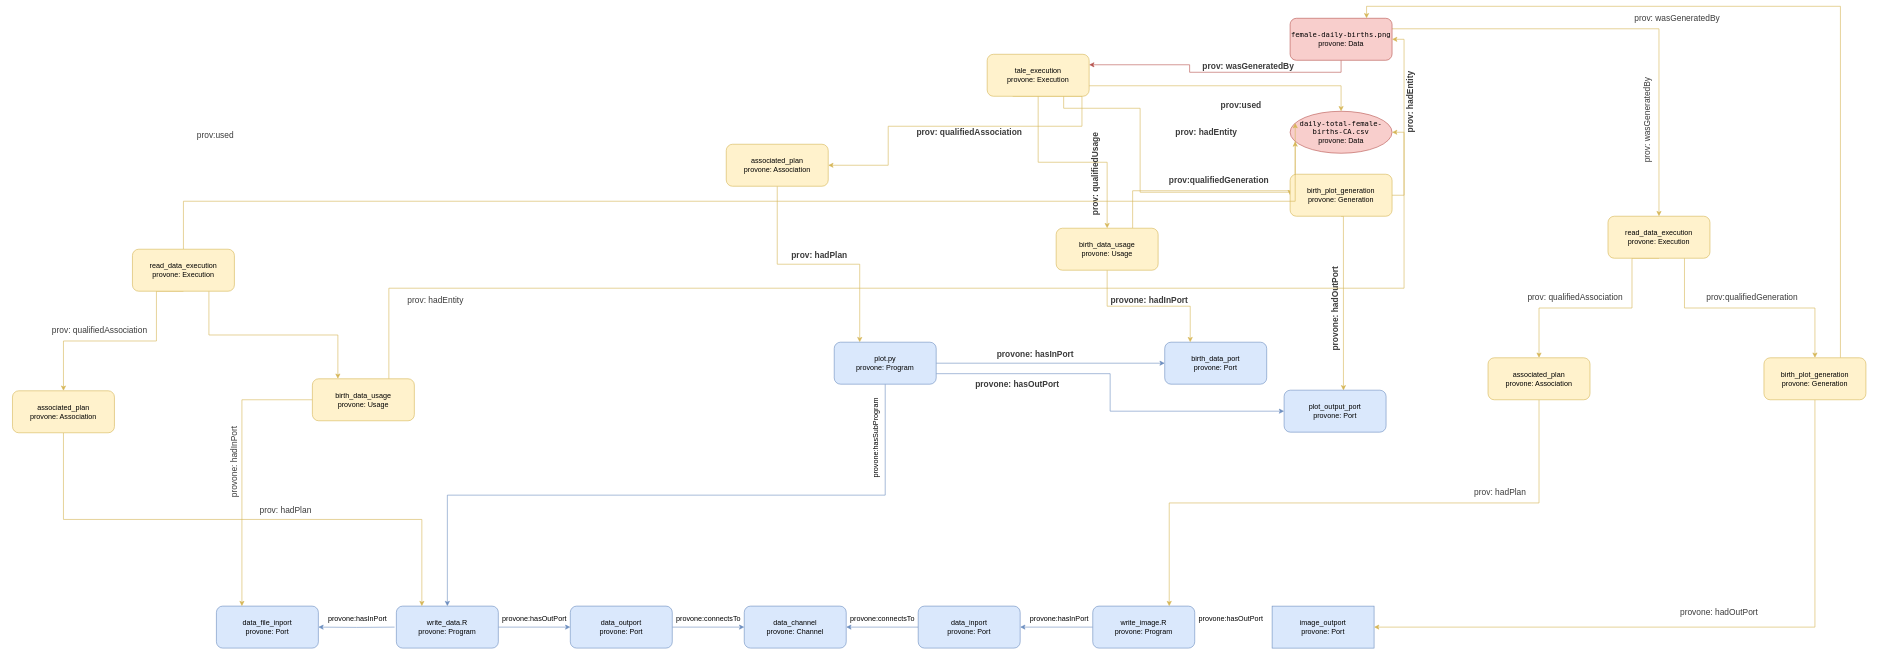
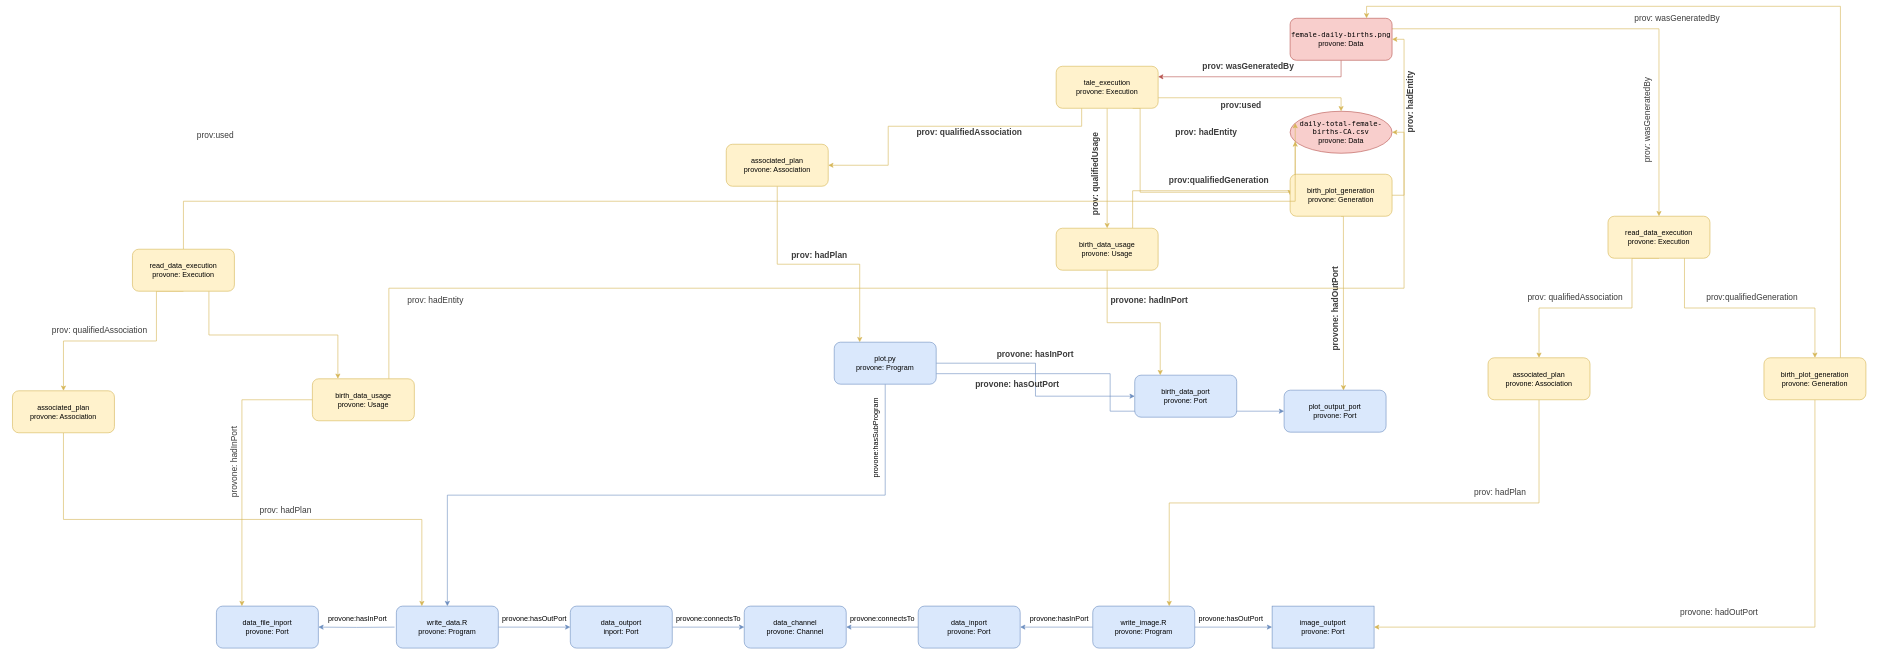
- <mxCell id="6" value="&lt;div&gt;tale_execution&lt;/div&gt;&lt;div&gt;provone: Execution&lt;br&gt;&lt;/div&gt;" style="rounded=1;whiteSpace=wrap;html=1;fontSize=12;glass=0;strokeWidth=1;shadow=0;fillColor=#fff2cc;strokeColor=#d6b656;" parent="1" vertex="1"><mxGeometry x="1645" y="90" width="170" height="70" as="geometry" /></mxCell>
+ <mxCell id="6" value="&lt;div&gt;tale_execution&lt;/div&gt;&lt;div&gt;provone: Execution&lt;br&gt;&lt;/div&gt;" style="rounded=1;whiteSpace=wrap;html=1;fontSize=12;glass=0;strokeWidth=1;shadow=0;fillColor=#fff2cc;strokeColor=#d6b656;" parent="1" vertex="1"><mxGeometry x="1760" y="110" width="170" height="70" as="geometry" /></mxCell>
- <mxCell id="19" value="&lt;div&gt;birth_data_port&lt;/div&gt;&lt;div&gt;&lt;span&gt;provone: Port&lt;/span&gt;&lt;br&gt;&lt;/div&gt;" style="rounded=1;whiteSpace=wrap;html=1;fontSize=12;glass=0;strokeWidth=1;shadow=0;fillColor=#dae8fc;strokeColor=#6c8ebf;" parent="1" vertex="1"><mxGeometry x="1941" y="570" width="170" height="70" as="geometry" /></mxCell>
+ <mxCell id="19" value="&lt;div&gt;birth_data_port&lt;/div&gt;&lt;div&gt;&lt;span&gt;provone: Port&lt;/span&gt;&lt;br&gt;&lt;/div&gt;" style="rounded=1;whiteSpace=wrap;html=1;fontSize=12;glass=0;strokeWidth=1;shadow=0;fillColor=#dae8fc;strokeColor=#6c8ebf;" parent="1" vertex="1"><mxGeometry x="1891" y="625" width="170" height="70" as="geometry" /></mxCell>
- <mxCell id="48" value="&lt;div&gt;&lt;span&gt;data_outport&lt;/span&gt;&lt;/div&gt;&lt;div&gt;&lt;span&gt;provone: Port&lt;/span&gt;&lt;br&gt;&lt;/div&gt;" style="rounded=1;whiteSpace=wrap;html=1;fontSize=12;glass=0;strokeWidth=1;shadow=0;fillColor=#dae8fc;strokeColor=#6c8ebf;" parent="1" vertex="1"><mxGeometry x="950" y="1010" width="170" height="70" as="geometry" /></mxCell>
+ <mxCell id="48" value="&lt;div&gt;&lt;span&gt;data_outport&lt;/span&gt;&lt;/div&gt;&lt;div&gt;&lt;span&gt;inport: Port&lt;/span&gt;&lt;br&gt;&lt;/div&gt;" style="rounded=1;whiteSpace=wrap;html=1;fontSize=12;glass=0;strokeWidth=1;shadow=0;fillColor=#dae8fc;strokeColor=#6c8ebf;" parent="1" vertex="1"><mxGeometry x="950" y="1010" width="170" height="70" as="geometry" /></mxCell>
+ <mxCell id="13" value="" style="edgeStyle=orthogonalEdgeStyle;rounded=0;orthogonalLoop=1;jettySize=auto;html=1;fillColor=#dae8fc;strokeColor=#6c8ebf;" parent="1" source="15" target="18" edge="1"><mxGeometry relative="1" as="geometry" /></mxCell>
